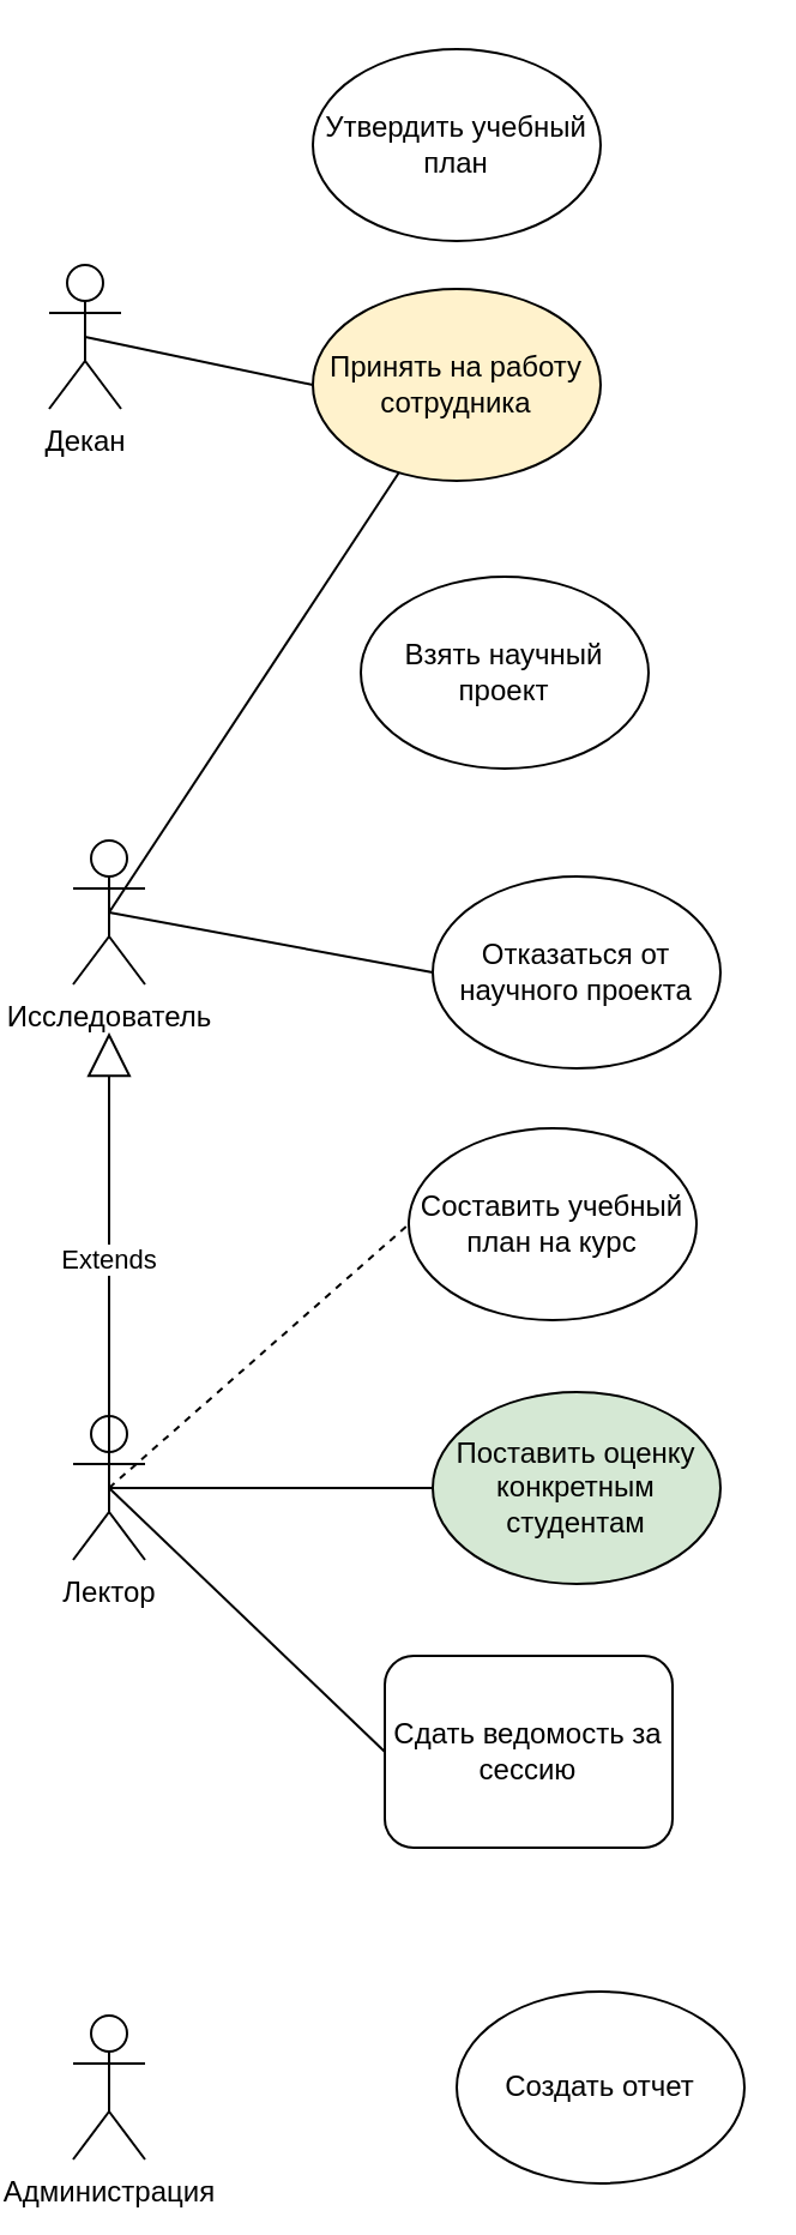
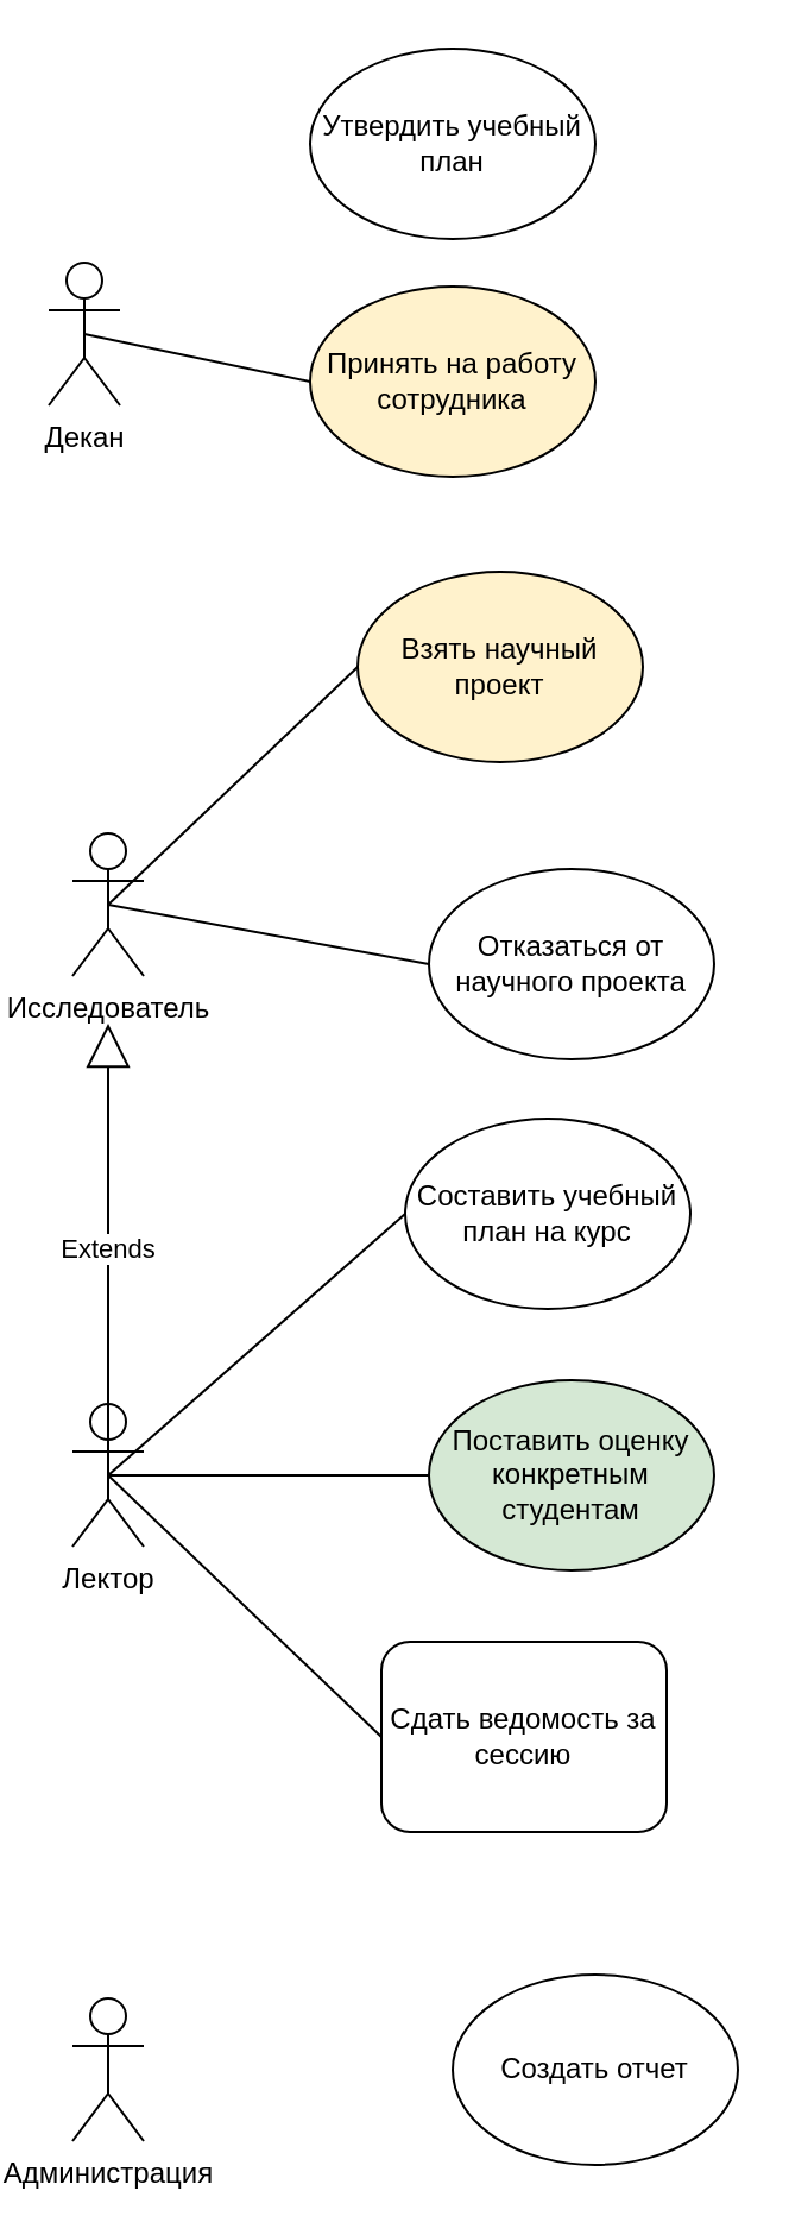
- <mxCell id="5" value="Взять научный проект" style="ellipse;whiteSpace=wrap;html=1;" vertex="1" parent="1"><mxGeometry x="150" y="240" width="120" height="80" as="geometry" /></mxCell>
+ <mxCell id="5" value="Взять научный проект" style="ellipse;whiteSpace=wrap;html=1;fillColor=#fff2cc;" vertex="1" parent="1"><mxGeometry x="150" y="240" width="120" height="80" as="geometry" /></mxCell>
- <mxCell id="6" value="" style="endArrow=none;html=1;exitX=0.5;exitY=0.5;exitDx=0;exitDy=0;exitPerimeter=0;" edge="1" parent="1" source="4" target="10"><mxGeometry width="50" height="50" relative="1" as="geometry"><mxPoint x="160" y="490" as="sourcePoint" /><mxPoint x="210" y="440" as="targetPoint" /></mxGeometry></mxCell>
+ <mxCell id="6" value="" style="endArrow=none;html=1;exitX=0.5;exitY=0.5;exitDx=0;exitDy=0;exitPerimeter=0;entryX=0;entryY=0.5;entryDx=0;entryDy=0;" edge="1" parent="1" source="4" target="5"><mxGeometry width="50" height="50" relative="1" as="geometry"><mxPoint x="160" y="490" as="sourcePoint" /><mxPoint x="210" y="440" as="targetPoint" /></mxGeometry></mxCell>
- <mxCell id="17" value="" style="endArrow=none;html=1;exitX=0.5;exitY=0.5;exitDx=0;exitDy=0;exitPerimeter=0;entryX=0;entryY=0.5;entryDx=0;entryDy=0;dashed=1;" edge="1" parent="1" source="9" target="13"><mxGeometry width="50" height="50" relative="1" as="geometry"><mxPoint x="90" y="740" as="sourcePoint" /><mxPoint x="140" y="690" as="targetPoint" /></mxGeometry></mxCell>
+ <mxCell id="17" value="" style="endArrow=none;html=1;exitX=0.5;exitY=0.5;exitDx=0;exitDy=0;exitPerimeter=0;entryX=0;entryY=0.5;entryDx=0;entryDy=0;" edge="1" parent="1" source="9" target="13"><mxGeometry width="50" height="50" relative="1" as="geometry"><mxPoint x="90" y="740" as="sourcePoint" /><mxPoint x="140" y="690" as="targetPoint" /></mxGeometry></mxCell>
